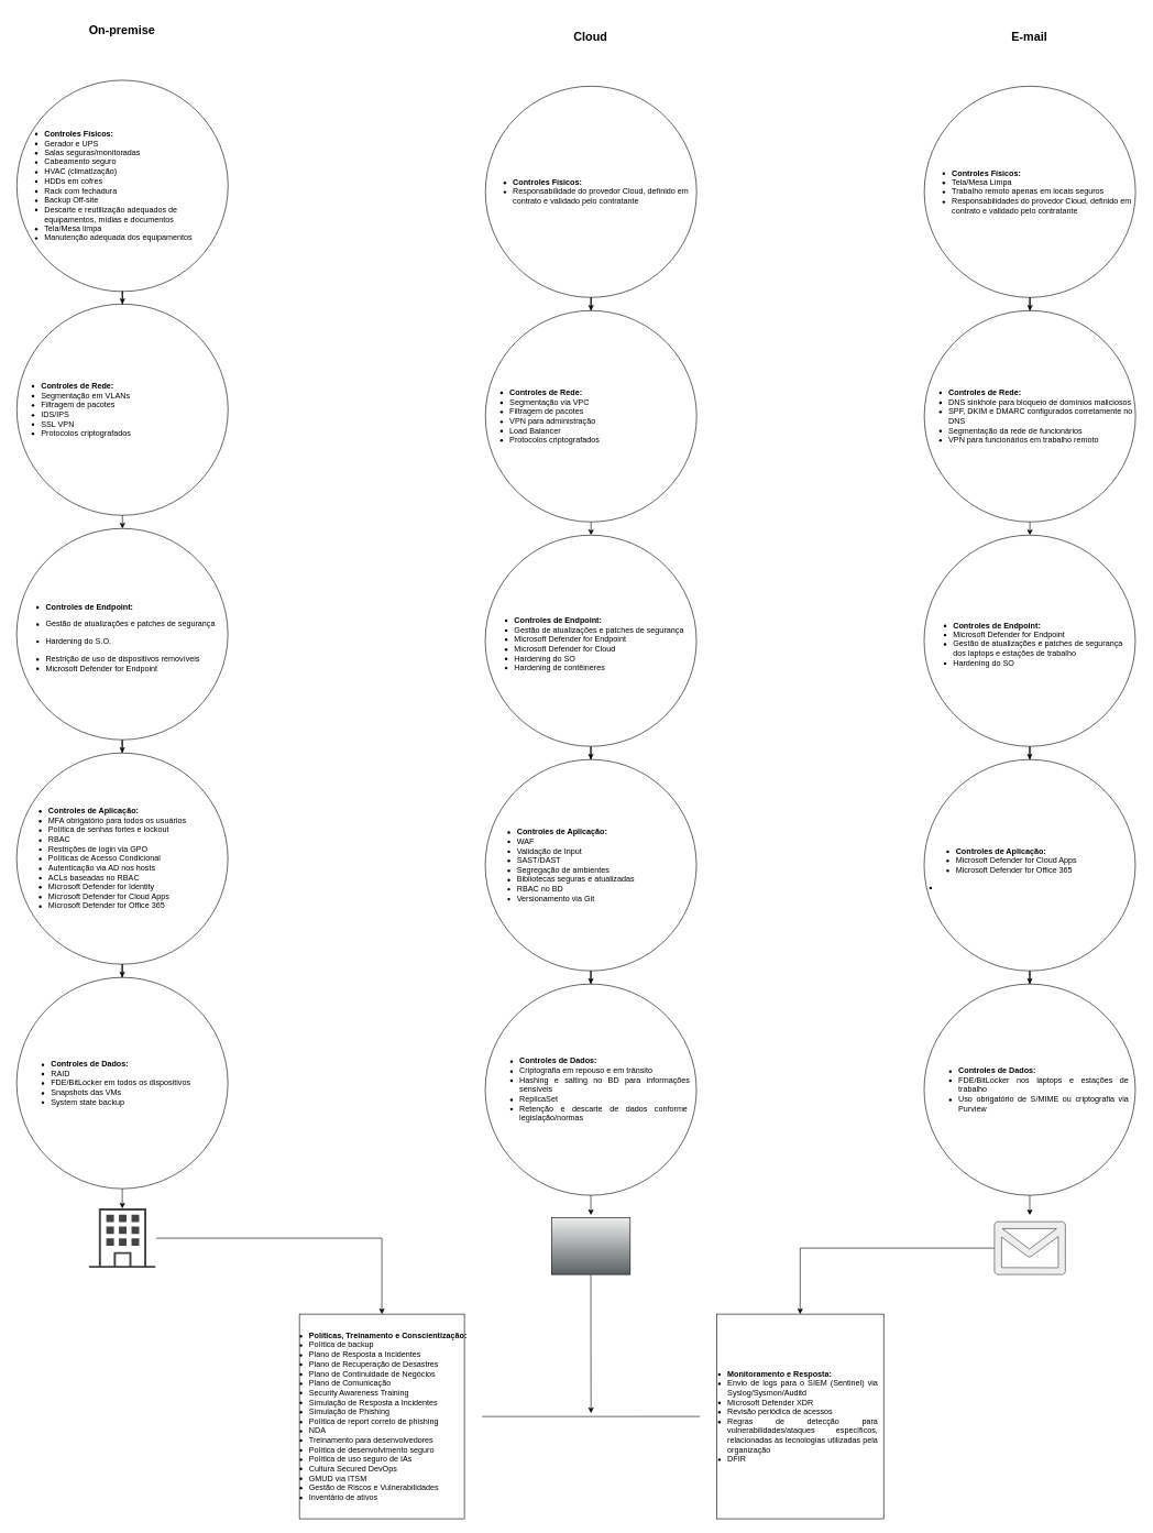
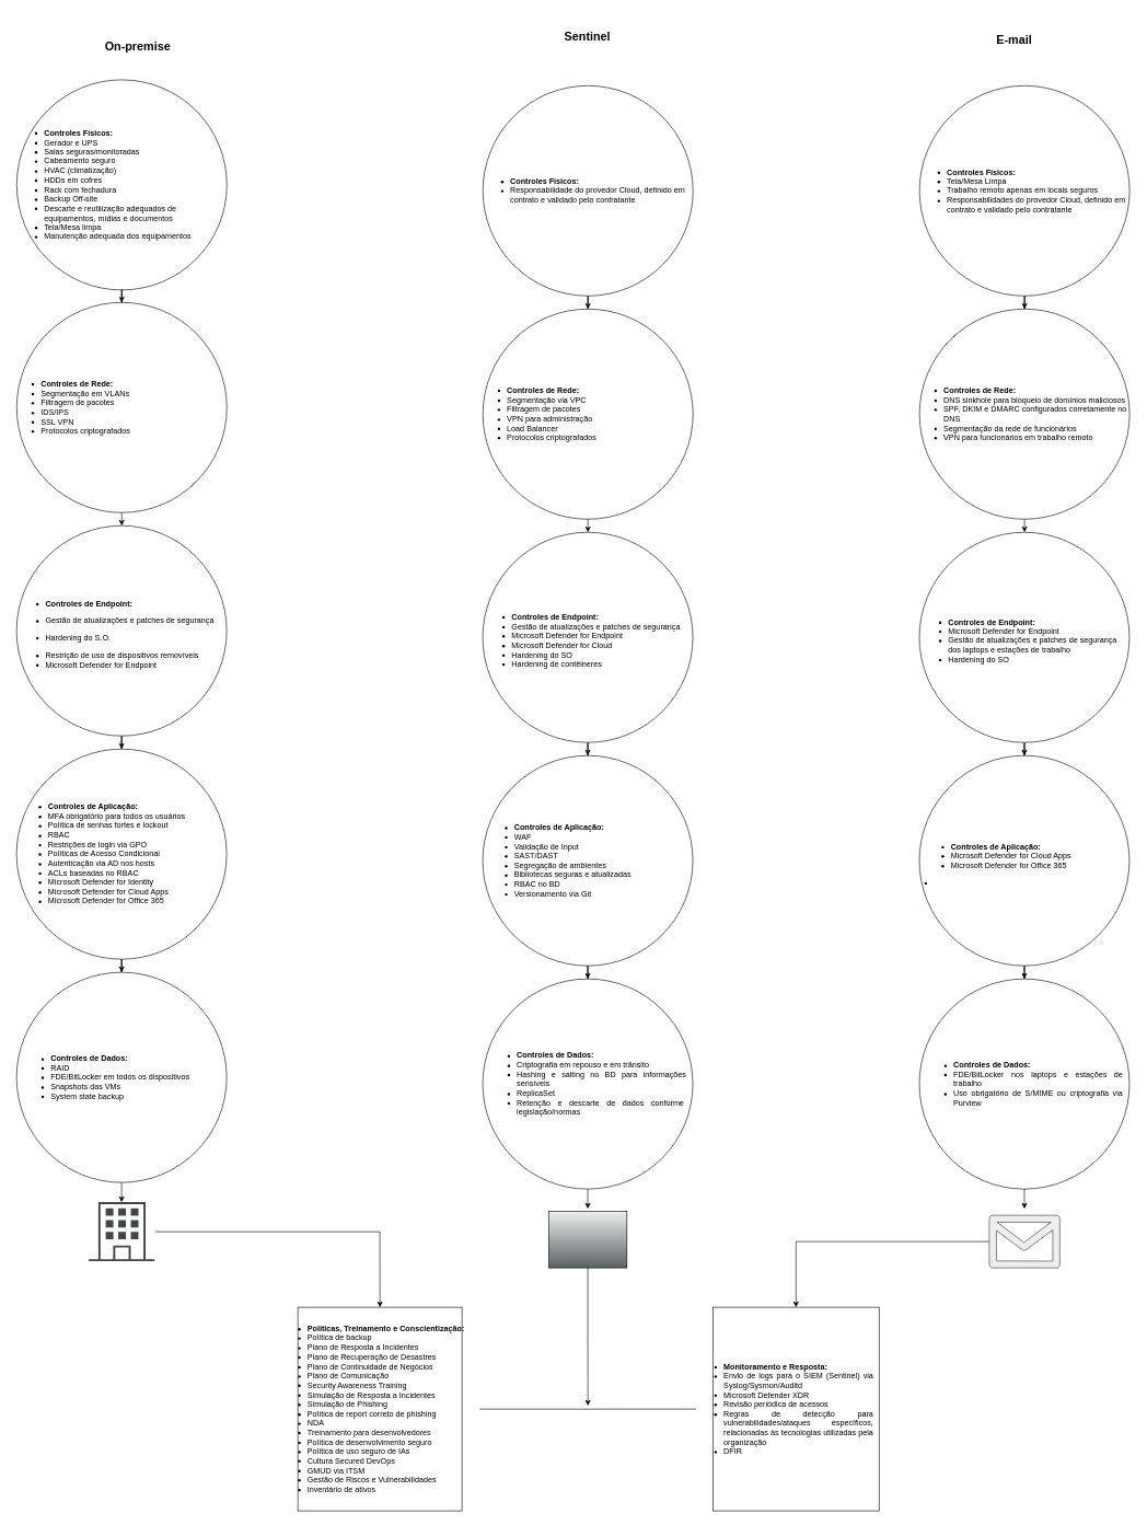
- <mxCell id="10" value="&lt;font style=&quot;font-size: 18px;&quot;&gt;&lt;b&gt;On-premise&lt;/b&gt;&lt;/font&gt;" style="text;html=1;align=center;verticalAlign=middle;whiteSpace=wrap;rounded=0;" vertex="1" parent="2"><mxGeometry x="97.38" width="135.25" height="50" as="geometry" /></mxCell>
+ <mxCell id="10" value="&lt;font style=&quot;font-size: 18px;&quot;&gt;&lt;b&gt;On-premise&lt;/b&gt;&lt;/font&gt;" style="text;html=1;align=center;verticalAlign=middle;whiteSpace=wrap;rounded=0;" vertex="1" parent="2"><mxGeometry x="122.38" y="25" width="135.25" height="50" as="geometry" /></mxCell>
- <mxCell id="62" value="&lt;font style=&quot;font-size: 18px;&quot;&gt;&lt;b&gt;Cloud&lt;/b&gt;&lt;/font&gt;" style="text;html=1;align=center;verticalAlign=middle;whiteSpace=wrap;rounded=0;" vertex="1" parent="54"><mxGeometry x="97.37" width="135.25" height="50" as="geometry" /></mxCell>
+ <mxCell id="62" value="&lt;font style=&quot;font-size: 18px;&quot;&gt;&lt;b&gt;Sentinel&lt;/b&gt;&lt;/font&gt;" style="text;html=1;align=center;verticalAlign=middle;whiteSpace=wrap;rounded=0;" vertex="1" parent="54"><mxGeometry x="97.37" width="135.25" height="50" as="geometry" /></mxCell>
- <mxCell id="34" value="&lt;font style=&quot;font-size: 18px;&quot;&gt;&lt;b&gt;E-mail&lt;/b&gt;&lt;/font&gt;" style="text;html=1;align=center;verticalAlign=middle;whiteSpace=wrap;rounded=0;" vertex="1" parent="26"><mxGeometry x="97.38" width="135.25" height="50" as="geometry" /></mxCell>
+ <mxCell id="34" value="&lt;font style=&quot;font-size: 18px;&quot;&gt;&lt;b&gt;E-mail&lt;/b&gt;&lt;/font&gt;" style="text;html=1;align=center;verticalAlign=middle;whiteSpace=wrap;rounded=0;" vertex="1" parent="26"><mxGeometry x="82.38" y="5" width="135.25" height="50" as="geometry" /></mxCell>
